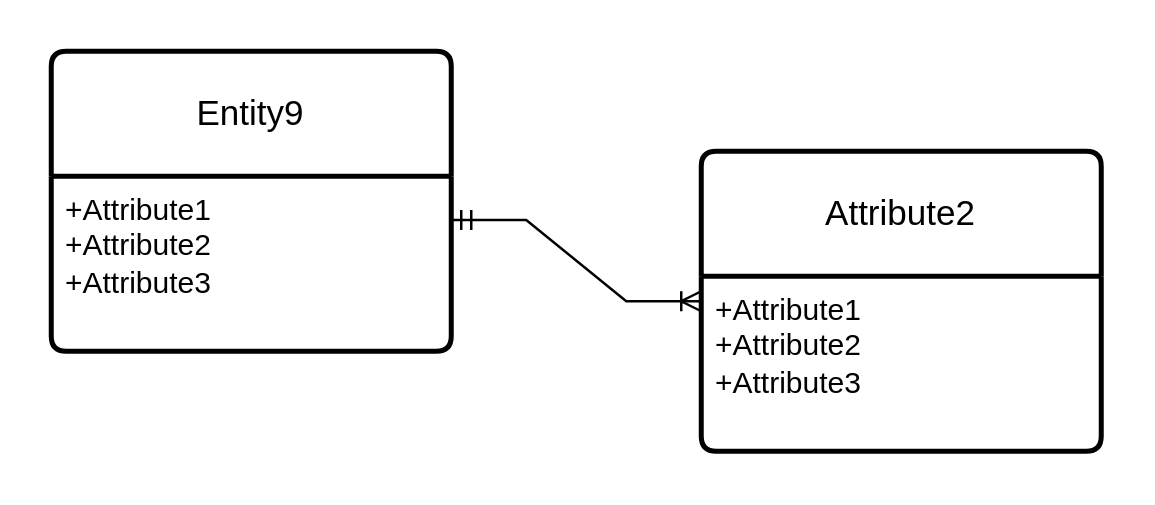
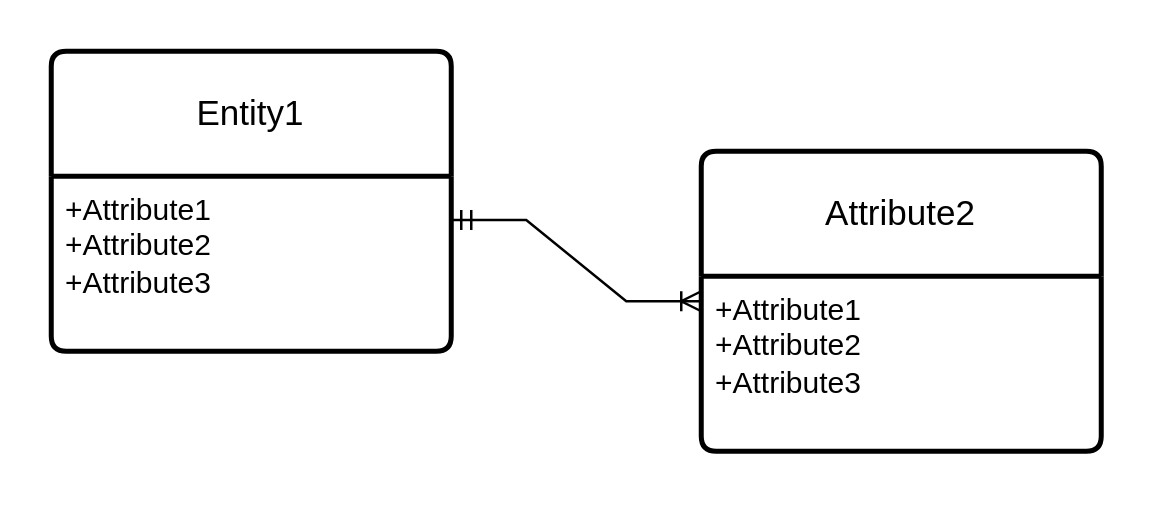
- <mxCell id="4" value="Entity9" style="swimlane;childLayout=stackLayout;horizontal=1;startSize=50;horizontalStack=0;rounded=1;fontSize=14;fontStyle=0;strokeWidth=2;resizeParent=0;resizeLast=1;shadow=0;dashed=0;align=center;arcSize=4;whiteSpace=wrap;html=1;" parent="1" vertex="1"><mxGeometry x="20" y="20" width="160" height="120" as="geometry" /></mxCell>
+ <mxCell id="4" value="Entity1" style="swimlane;childLayout=stackLayout;horizontal=1;startSize=50;horizontalStack=0;rounded=1;fontSize=14;fontStyle=0;strokeWidth=2;resizeParent=0;resizeLast=1;shadow=0;dashed=0;align=center;arcSize=4;whiteSpace=wrap;html=1;" parent="1" vertex="1"><mxGeometry x="20" y="20" width="160" height="120" as="geometry" /></mxCell>
